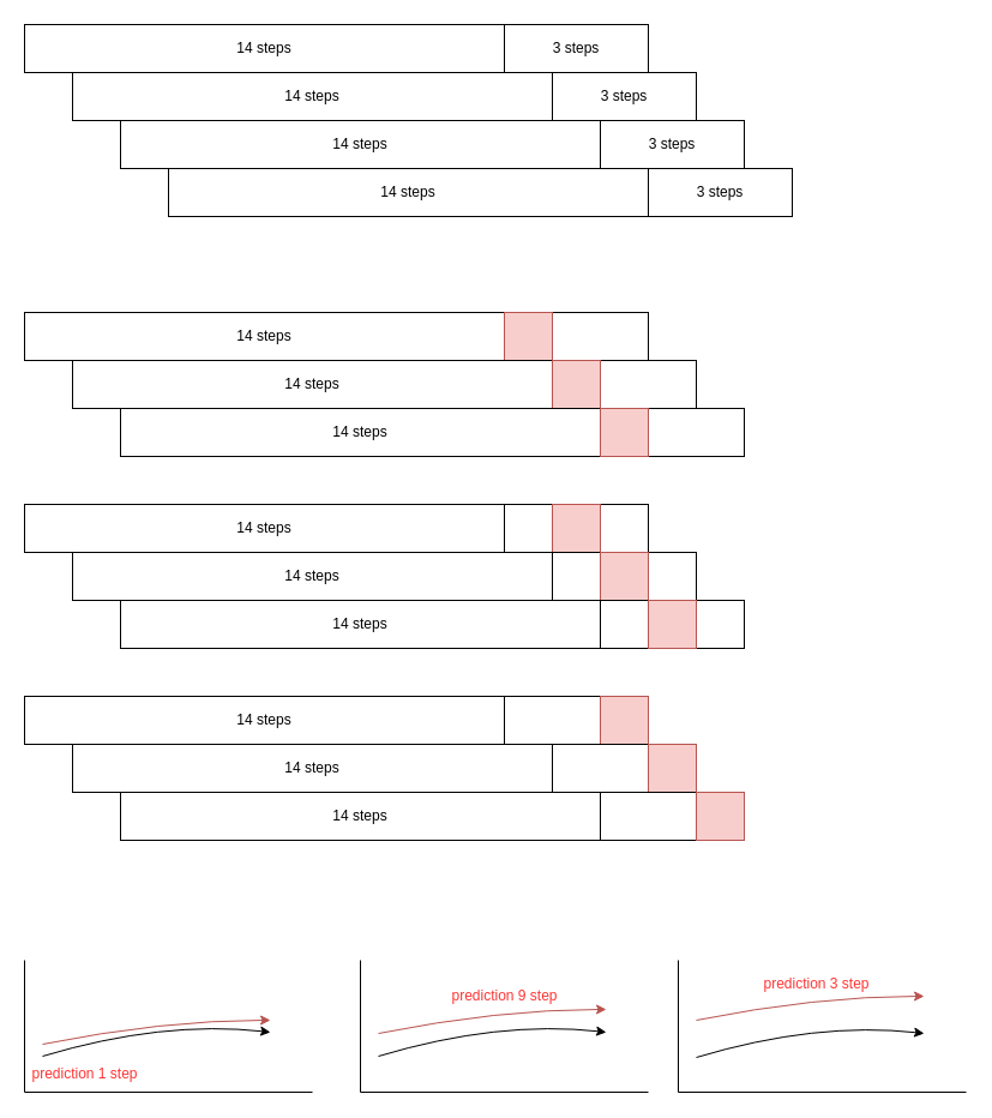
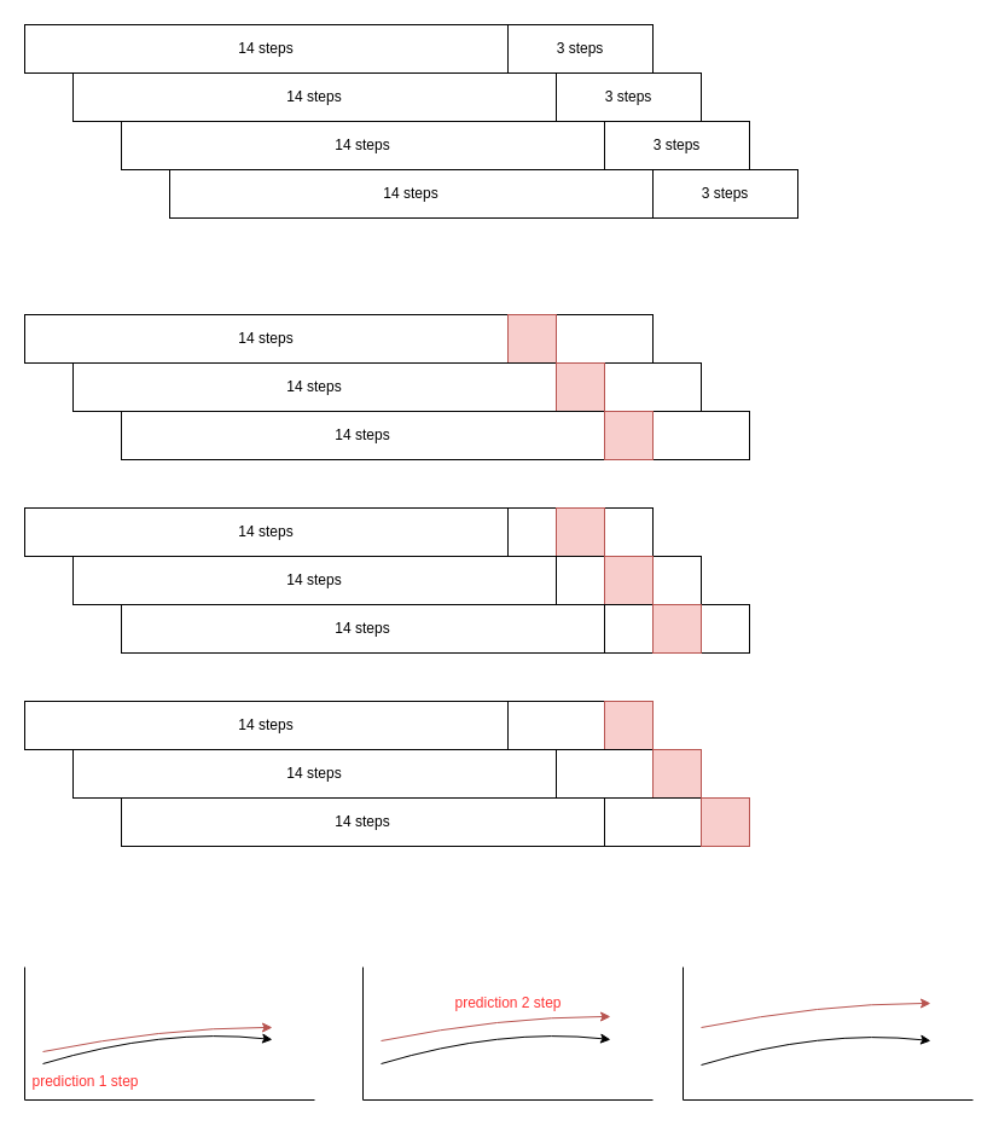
- <mxCell id="51" value="prediction 3 step" style="text;html=1;align=center;verticalAlign=middle;resizable=0;points=[];autosize=1;strokeColor=none;fillColor=none;fontColor=#FF3333;" parent="1" vertex="1"><mxGeometry x="630" y="810" width="100" height="20" as="geometry" /></mxCell>
- <mxCell id="50" value="prediction 9 step" style="text;html=1;align=center;verticalAlign=middle;resizable=0;points=[];autosize=1;strokeColor=none;fillColor=none;fontColor=#FF3333;" parent="1" vertex="1"><mxGeometry x="370" y="820" width="100" height="20" as="geometry" /></mxCell>
+ <mxCell id="50" value="prediction 2 step" style="text;html=1;align=center;verticalAlign=middle;resizable=0;points=[];autosize=1;strokeColor=none;fillColor=none;fontColor=#FF3333;" parent="1" vertex="1"><mxGeometry x="370" y="820" width="100" height="20" as="geometry" /></mxCell>
